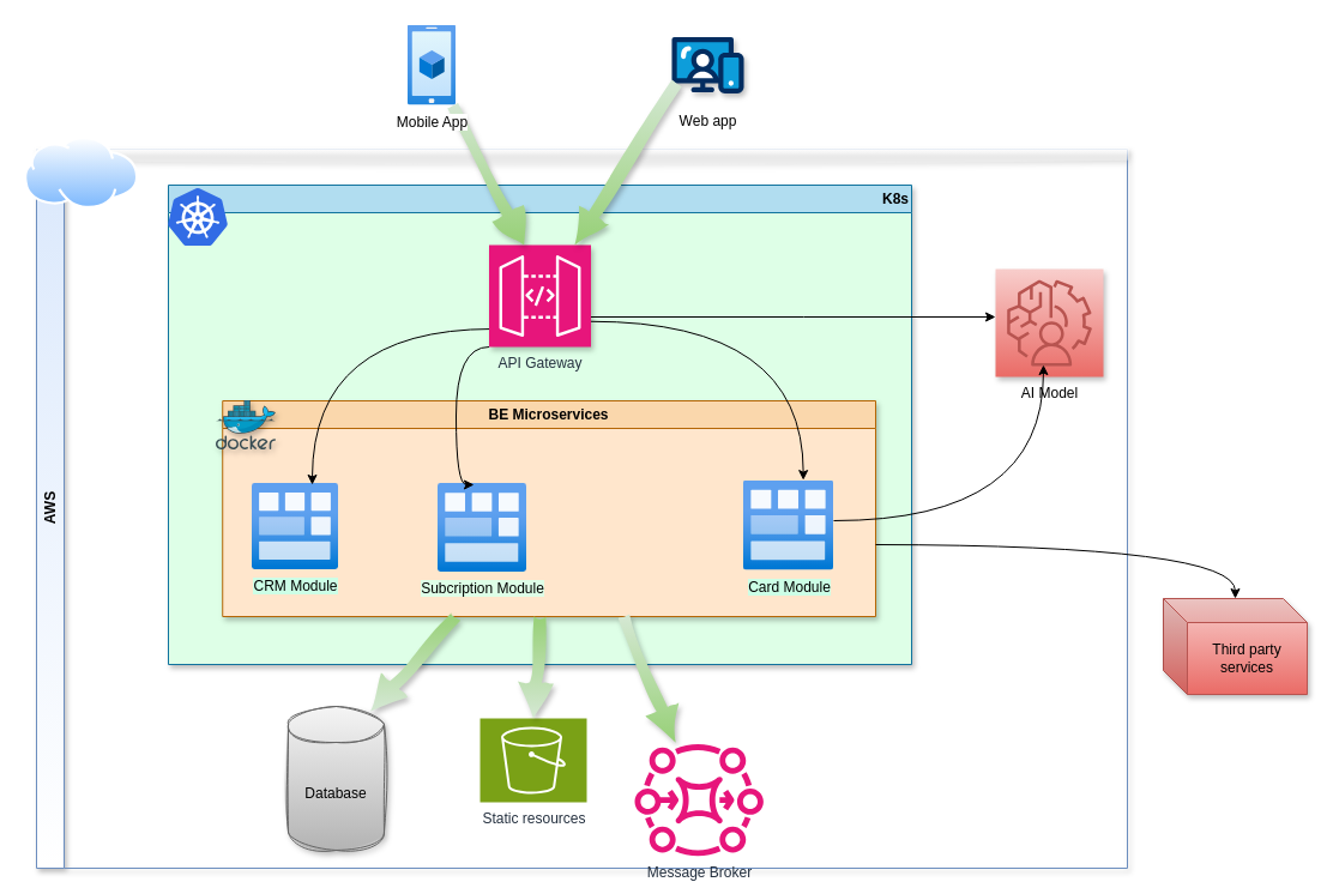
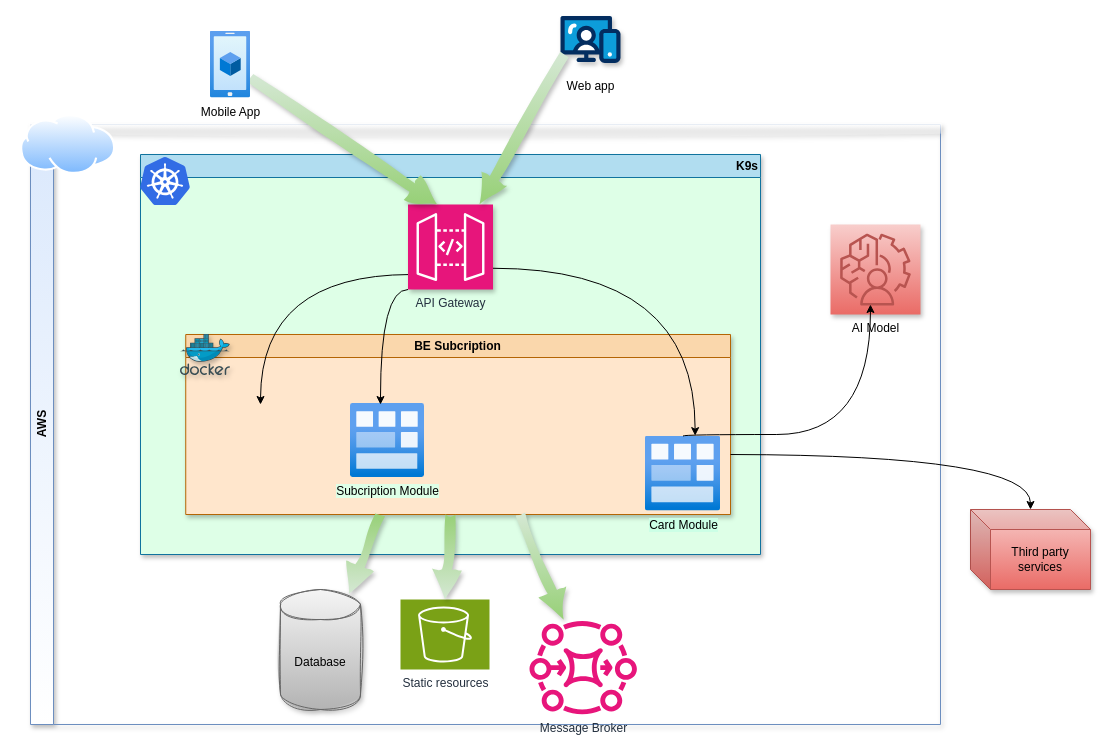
- <mxCell id="28" value="Mobile App" style="image;aspect=fixed;html=1;points=[];align=center;fontSize=12;image=img/lib/azure2/general/Mobile.svg;" parent="1" vertex="1"><mxGeometry x="340" y="20.5" width="40" height="67" as="geometry" /></mxCell>
+ <mxCell id="28" value="Mobile App" style="image;aspect=fixed;html=1;points=[];align=center;fontSize=12;image=img/lib/azure2/general/Mobile.svg;" parent="1" vertex="1"><mxGeometry x="210" y="30.5" width="40" height="67" as="geometry" /></mxCell>
- <mxCell id="24" value="Web app" style="verticalLabelPosition=bottom;aspect=fixed;html=1;shape=mxgraph.salesforce.web;shadow=1;" parent="1" vertex="1"><mxGeometry x="560" y="30.3" width="60" height="47.4" as="geometry" /></mxCell>
+ <mxCell id="24" value="Web app" style="verticalLabelPosition=bottom;aspect=fixed;html=1;shape=mxgraph.salesforce.web;shadow=1;" parent="1" vertex="1"><mxGeometry x="560" y="15.3" width="60" height="47.4" as="geometry" /></mxCell>
- <mxCell id="5" value="K8s" style="swimlane;whiteSpace=wrap;html=1;align=right;fillColor=#b1ddf0;strokeColor=#10739e;swimlaneFillColor=#DEFFE7;shadow=1;" parent="2" vertex="1"><mxGeometry x="110" y="30" width="620" height="400" as="geometry"><mxRectangle y="160" width="60" height="30" as="alternateBounds" /></mxGeometry></mxCell>
+ <mxCell id="5" value="K9s" style="swimlane;whiteSpace=wrap;html=1;align=right;fillColor=#b1ddf0;strokeColor=#10739e;swimlaneFillColor=#DEFFE7;shadow=1;" parent="2" vertex="1"><mxGeometry x="110" y="30" width="620" height="400" as="geometry"><mxRectangle y="160" width="60" height="30" as="alternateBounds" /></mxGeometry></mxCell>
- <mxCell id="19" style="edgeStyle=orthogonalEdgeStyle;rounded=0;orthogonalLoop=1;jettySize=auto;html=1;" parent="2" source="13" target="4" edge="1"><mxGeometry relative="1" as="geometry"><mxPoint x="470" y="110" as="sourcePoint" /><mxPoint x="750" y="340" as="targetPoint" /><Array as="points"><mxPoint x="640" y="140" /><mxPoint x="640" y="140" /></Array></mxGeometry></mxCell>
- <mxCell id="6" value="BE Microservices" style="swimlane;whiteSpace=wrap;html=1;fillColor=#fad7ac;strokeColor=#b46504;swimlaneFillColor=#FFE6CC;shadow=1;" parent="5" vertex="1"><mxGeometry x="45.24" y="180" width="544.76" height="180" as="geometry" /></mxCell>
+ <mxCell id="6" value="BE Subcription" style="swimlane;whiteSpace=wrap;html=1;fillColor=#fad7ac;strokeColor=#b46504;swimlaneFillColor=#FFE6CC;shadow=1;" parent="5" vertex="1"><mxGeometry x="45.24" y="180" width="544.76" height="180" as="geometry" /></mxCell>
- <mxCell id="9" value="&lt;span style=&quot;background-color: rgb(204, 255, 230);&quot;&gt;Card Module&lt;/span&gt;" style="image;aspect=fixed;html=1;points=[];align=center;fontSize=12;image=img/lib/azure2/general/Module.svg;" parent="6" vertex="1"><mxGeometry x="434.76" y="66.5" width="75" height="75" as="geometry" /></mxCell>
+ <mxCell id="9" value="&lt;span style=&quot;background-color: rgb(204, 255, 230);&quot;&gt;Card Module&lt;/span&gt;" style="image;aspect=fixed;html=1;points=[];align=center;fontSize=12;image=img/lib/azure2/general/Module.svg;" parent="6" vertex="1"><mxGeometry x="459.76" y="101.5" width="75" height="75" as="geometry" /></mxCell>
- <mxCell id="7" value="&lt;span style=&quot;background-color: rgb(204, 255, 230);&quot;&gt;CRM Module&lt;/span&gt;" style="image;aspect=fixed;html=1;points=[];align=center;fontSize=12;image=img/lib/azure2/general/Module.svg;imageBackground=none;" parent="6" vertex="1"><mxGeometry x="24.76" y="69" width="72" height="72" as="geometry" /></mxCell>
- <mxCell id="8" value="&lt;span style=&quot;background-color: rgb(222, 255, 231);&quot;&gt;Subcription Module&lt;/span&gt;" style="image;aspect=fixed;html=1;points=[];align=center;fontSize=12;image=img/lib/azure2/general/Module.svg;" parent="6" vertex="1"><mxGeometry x="179.76" y="69" width="74" height="74" as="geometry" /></mxCell>
+ <mxCell id="8" value="&lt;span style=&quot;background-color: rgb(222, 255, 231);&quot;&gt;Subcription Module&lt;/span&gt;" style="image;aspect=fixed;html=1;points=[];align=center;fontSize=12;image=img/lib/azure2/general/Module.svg;" parent="6" vertex="1"><mxGeometry x="164.76" y="69" width="74" height="74" as="geometry" /></mxCell>
- <mxCell id="29" value="Third party services" style="shape=cube;whiteSpace=wrap;html=1;boundedLbl=1;backgroundOutline=1;darkOpacity=0.05;darkOpacity2=0.1;fillColor=#f8cecc;gradientColor=#ea6b66;strokeColor=#b85450;shadow=1;" parent="1" vertex="1"><mxGeometry x="970" y="499" width="120" height="80" as="geometry" /></mxCell>
+ <mxCell id="29" value="Third party services" style="shape=cube;whiteSpace=wrap;html=1;boundedLbl=1;backgroundOutline=1;darkOpacity=0.05;darkOpacity2=0.1;fillColor=#f8cecc;gradientColor=#ea6b66;strokeColor=#b85450;shadow=1;" parent="1" vertex="1"><mxGeometry x="970" y="509" width="120" height="80" as="geometry" /></mxCell>
- <mxCell id="17" value="Database" style="shape=cylinder3;whiteSpace=wrap;html=1;boundedLbl=1;backgroundOutline=1;size=15;fillColor=#f5f5f5;gradientColor=#b3b3b3;strokeColor=#666666;shadow=1;sketch=1;curveFitting=1;jiggle=2;" parent="2" vertex="1"><mxGeometry x="210" y="465" width="80" height="120" as="geometry" /></mxCell>
+ <mxCell id="17" value="Database" style="shape=cylinder3;whiteSpace=wrap;html=1;boundedLbl=1;backgroundOutline=1;size=15;fillColor=#f5f5f5;gradientColor=#b3b3b3;strokeColor=#666666;shadow=1;sketch=1;curveFitting=1;jiggle=2;" parent="2" vertex="1"><mxGeometry x="250" y="465" width="80" height="120" as="geometry" /></mxCell>
